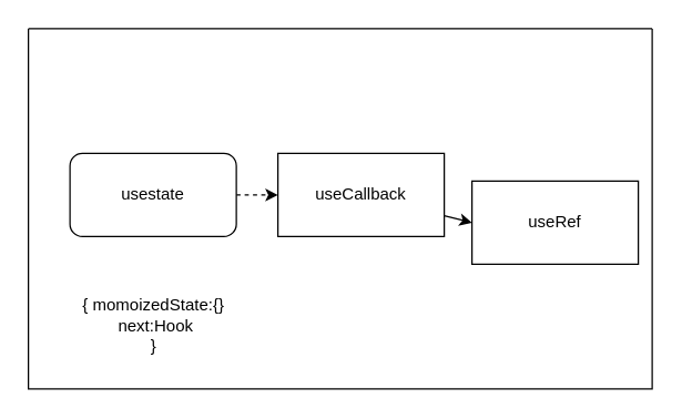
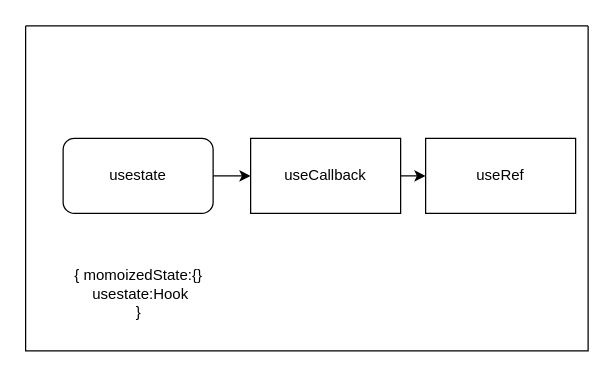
- <mxCell id="3" style="edgeStyle=none;html=1;entryX=0;entryY=0.5;entryDx=0;entryDy=0;dashed=1;" parent="2" source="4" target="6" edge="1"><mxGeometry relative="1" as="geometry" /></mxCell>
+ <mxCell id="3" style="edgeStyle=none;html=1;entryX=0;entryY=0.5;entryDx=0;entryDy=0;" parent="2" source="4" target="6" edge="1"><mxGeometry relative="1" as="geometry" /></mxCell>
- <mxCell id="7" value="useRef" style="rounded=0;whiteSpace=wrap;html=1;" parent="2" vertex="1"><mxGeometry x="320" y="110" width="120" height="60" as="geometry" /></mxCell>
+ <mxCell id="7" value="useRef" style="rounded=0;whiteSpace=wrap;html=1;" parent="2" vertex="1"><mxGeometry x="320" y="90" width="120" height="60" as="geometry" /></mxCell>
- <mxCell id="8" value="&lt;br&gt;&lt;br&gt;{ momoizedState:{}&lt;br&gt;&amp;nbsp;next:Hook&lt;br&gt;}" style="text;html=1;align=center;verticalAlign=middle;resizable=0;points=[];autosize=1;strokeColor=none;fillColor=none;" parent="2" vertex="1"><mxGeometry x="30" y="160" width="120" height="80" as="geometry" /></mxCell>
+ <mxCell id="8" value="&lt;br&gt;&lt;br&gt;{ momoizedState:{}&lt;br&gt;&amp;nbsp;usestate:Hook&lt;br&gt;}" style="text;html=1;align=center;verticalAlign=middle;resizable=0;points=[];autosize=1;strokeColor=none;fillColor=none;" parent="2" vertex="1"><mxGeometry x="30" y="160" width="120" height="80" as="geometry" /></mxCell>
